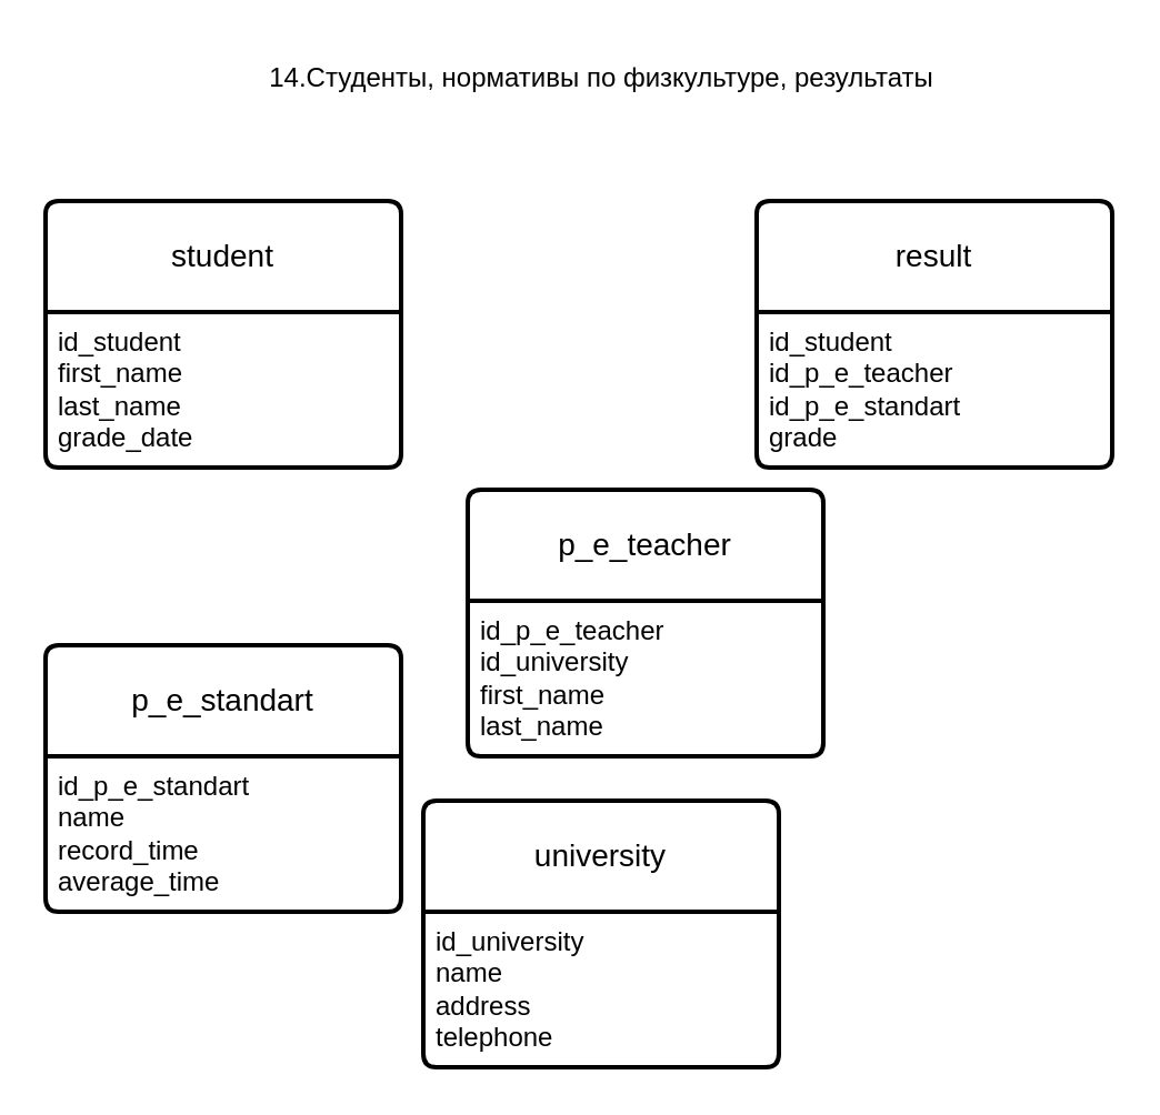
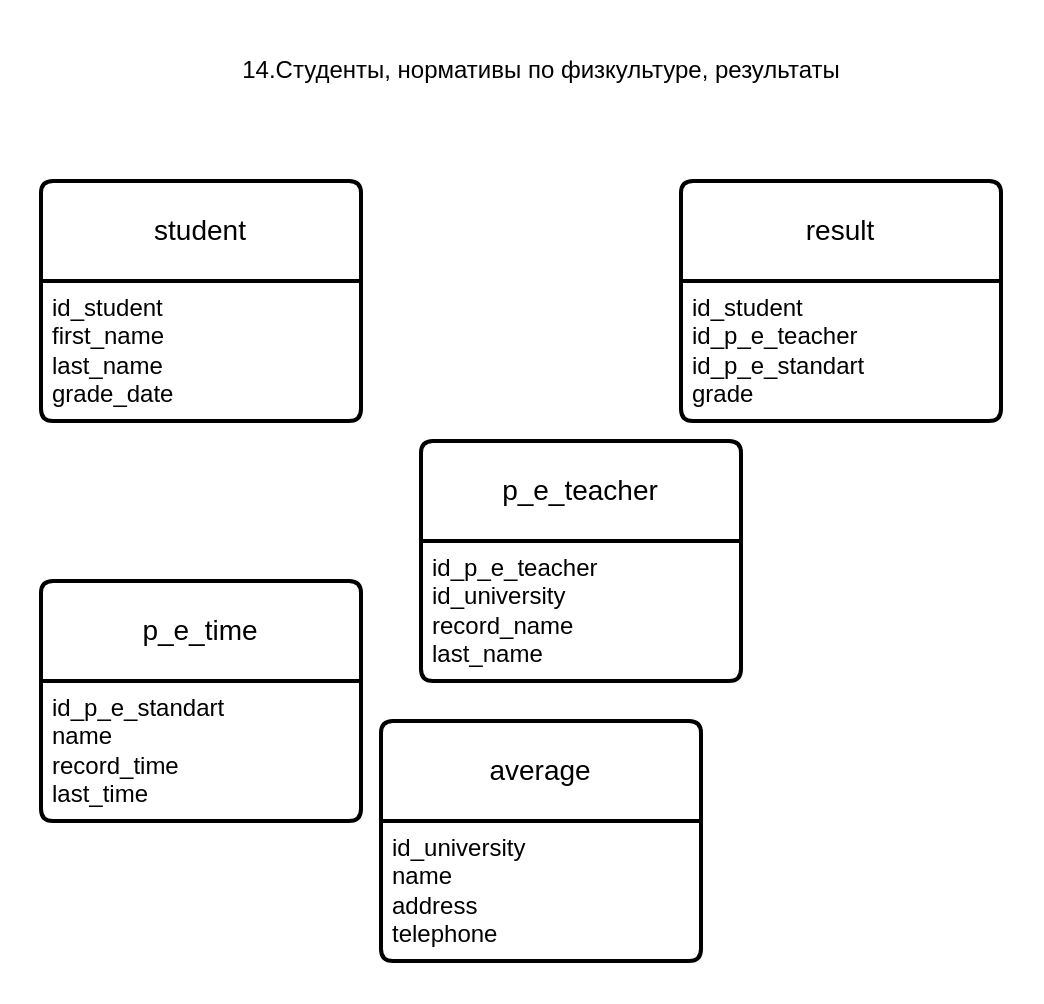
- <mxCell id="12" value="id_p_e_teacher&lt;br&gt;id_university&lt;br&gt;first_name&lt;br&gt;last_name&lt;br&gt;" style="align=left;strokeColor=none;fillColor=none;spacingLeft=4;fontSize=12;verticalAlign=top;resizable=0;rotatable=0;part=1;html=1;" parent="11" vertex="1"><mxGeometry y="50" width="160" height="70" as="geometry" /></mxCell>
+ <mxCell id="12" value="id_p_e_teacher&lt;br&gt;id_university&lt;br&gt;record_name&lt;br&gt;last_name&lt;br&gt;" style="align=left;strokeColor=none;fillColor=none;spacingLeft=4;fontSize=12;verticalAlign=top;resizable=0;rotatable=0;part=1;html=1;" parent="11" vertex="1"><mxGeometry y="50" width="160" height="70" as="geometry" /></mxCell>
- <mxCell id="7" value="p_e_standart" style="swimlane;childLayout=stackLayout;horizontal=1;startSize=50;horizontalStack=0;rounded=1;fontSize=14;fontStyle=0;strokeWidth=2;resizeParent=0;resizeLast=1;shadow=0;dashed=0;align=center;arcSize=4;whiteSpace=wrap;html=1;" parent="1" vertex="1"><mxGeometry x="20" y="290" width="160" height="120" as="geometry" /></mxCell>
+ <mxCell id="7" value="p_e_time" style="swimlane;childLayout=stackLayout;horizontal=1;startSize=50;horizontalStack=0;rounded=1;fontSize=14;fontStyle=0;strokeWidth=2;resizeParent=0;resizeLast=1;shadow=0;dashed=0;align=center;arcSize=4;whiteSpace=wrap;html=1;" parent="1" vertex="1"><mxGeometry x="20" y="290" width="160" height="120" as="geometry" /></mxCell>
- <mxCell id="8" value="id_p_e_standart&lt;br&gt;name&lt;br&gt;record_time&lt;br&gt;average_time" style="align=left;strokeColor=none;fillColor=none;spacingLeft=4;fontSize=12;verticalAlign=top;resizable=0;rotatable=0;part=1;html=1;" parent="7" vertex="1"><mxGeometry y="50" width="160" height="70" as="geometry" /></mxCell>
+ <mxCell id="8" value="id_p_e_standart&lt;br&gt;name&lt;br&gt;record_time&lt;br&gt;last_time" style="align=left;strokeColor=none;fillColor=none;spacingLeft=4;fontSize=12;verticalAlign=top;resizable=0;rotatable=0;part=1;html=1;" parent="7" vertex="1"><mxGeometry y="50" width="160" height="70" as="geometry" /></mxCell>
- <mxCell id="9" value="university" style="swimlane;childLayout=stackLayout;horizontal=1;startSize=50;horizontalStack=0;rounded=1;fontSize=14;fontStyle=0;strokeWidth=2;resizeParent=0;resizeLast=1;shadow=0;dashed=0;align=center;arcSize=4;whiteSpace=wrap;html=1;" parent="1" vertex="1"><mxGeometry x="190" y="360" width="160" height="120" as="geometry" /></mxCell>
+ <mxCell id="9" value="average" style="swimlane;childLayout=stackLayout;horizontal=1;startSize=50;horizontalStack=0;rounded=1;fontSize=14;fontStyle=0;strokeWidth=2;resizeParent=0;resizeLast=1;shadow=0;dashed=0;align=center;arcSize=4;whiteSpace=wrap;html=1;" parent="1" vertex="1"><mxGeometry x="190" y="360" width="160" height="120" as="geometry" /></mxCell>
